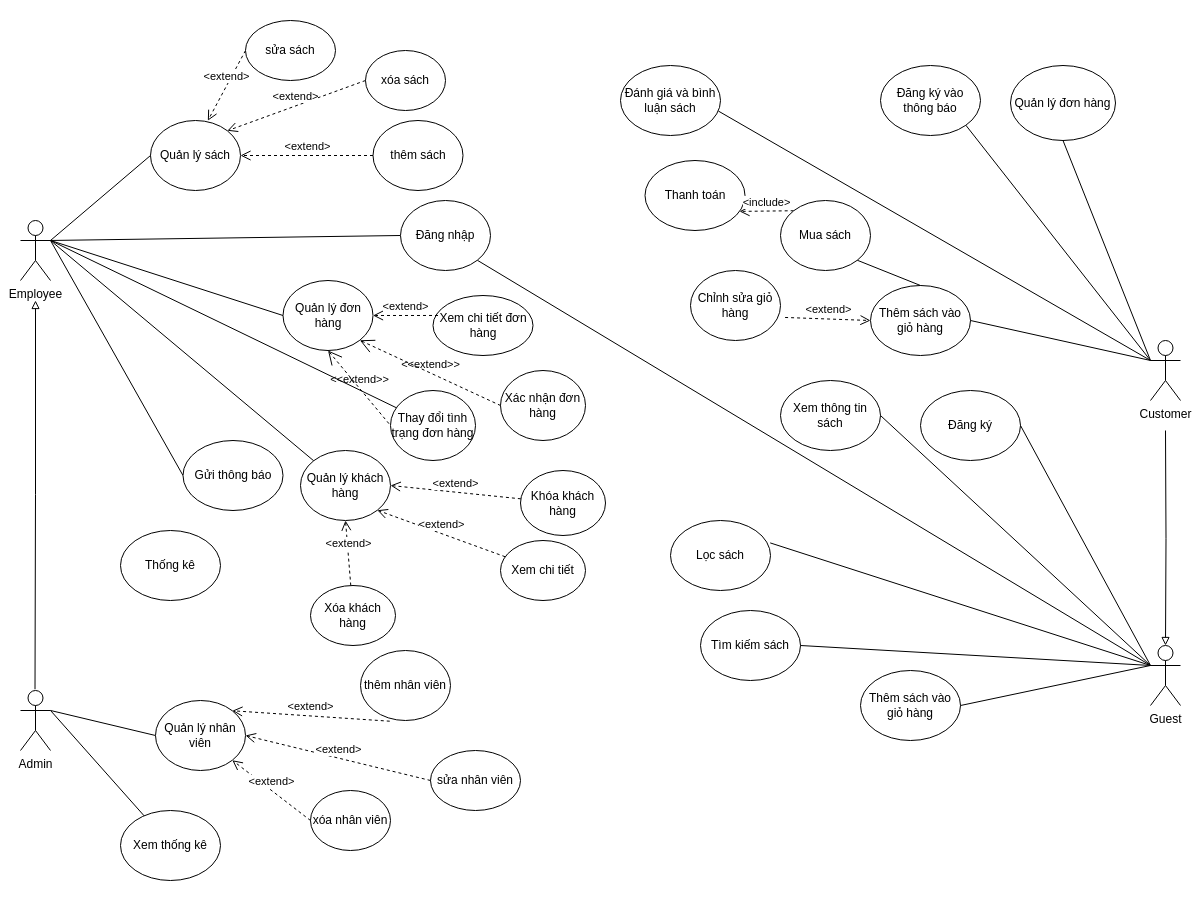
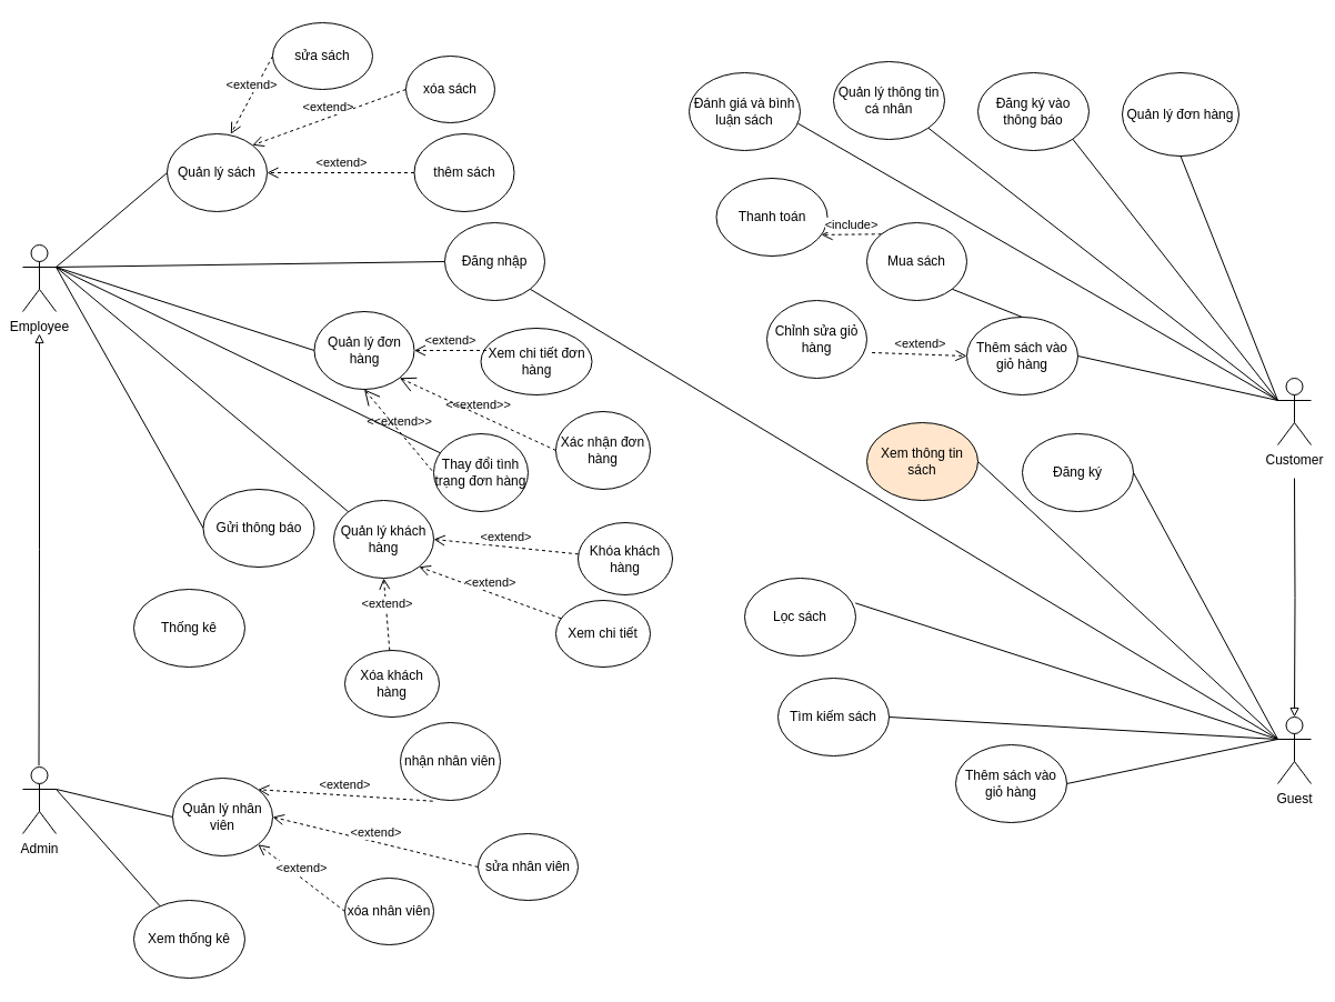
+ <mxCell id="44" value="Quản lý thông tin cá nhân" style="ellipse;whiteSpace=wrap;html=1;" parent="1" vertex="1"><mxGeometry x="750" y="55" width="100" height="70" as="geometry" /></mxCell>
+ <mxCell id="43" value="" style="endArrow=none;html=1;exitX=1;exitY=1;exitDx=0;exitDy=0;entryX=0;entryY=0.333;entryDx=0;entryDy=0;entryPerimeter=0;" parent="1" source="44" target="5" edge="1"><mxGeometry width="50" height="50" relative="1" as="geometry"><mxPoint x="833.51" y="299.76" as="sourcePoint" /><mxPoint x="1060" y="350" as="targetPoint" /></mxGeometry></mxCell>
- <mxCell id="37" value="Xem thông tin sách" style="ellipse;whiteSpace=wrap;html=1;" parent="1" vertex="1"><mxGeometry x="780" y="380" width="100" height="70" as="geometry" /></mxCell>
+ <mxCell id="37" value="Xem thông tin sách" style="ellipse;whiteSpace=wrap;html=1;fillColor=#ffe6cc;" parent="1" vertex="1"><mxGeometry x="780" y="380" width="100" height="70" as="geometry" /></mxCell>
- <mxCell id="8" value="thêm nhân viên" style="ellipse;whiteSpace=wrap;html=1;" parent="1" vertex="1"><mxGeometry x="360" y="650" width="90" height="70" as="geometry" /></mxCell>
+ <mxCell id="8" value="nhận nhân viên" style="ellipse;whiteSpace=wrap;html=1;" parent="1" vertex="1"><mxGeometry x="360" y="650" width="90" height="70" as="geometry" /></mxCell>
